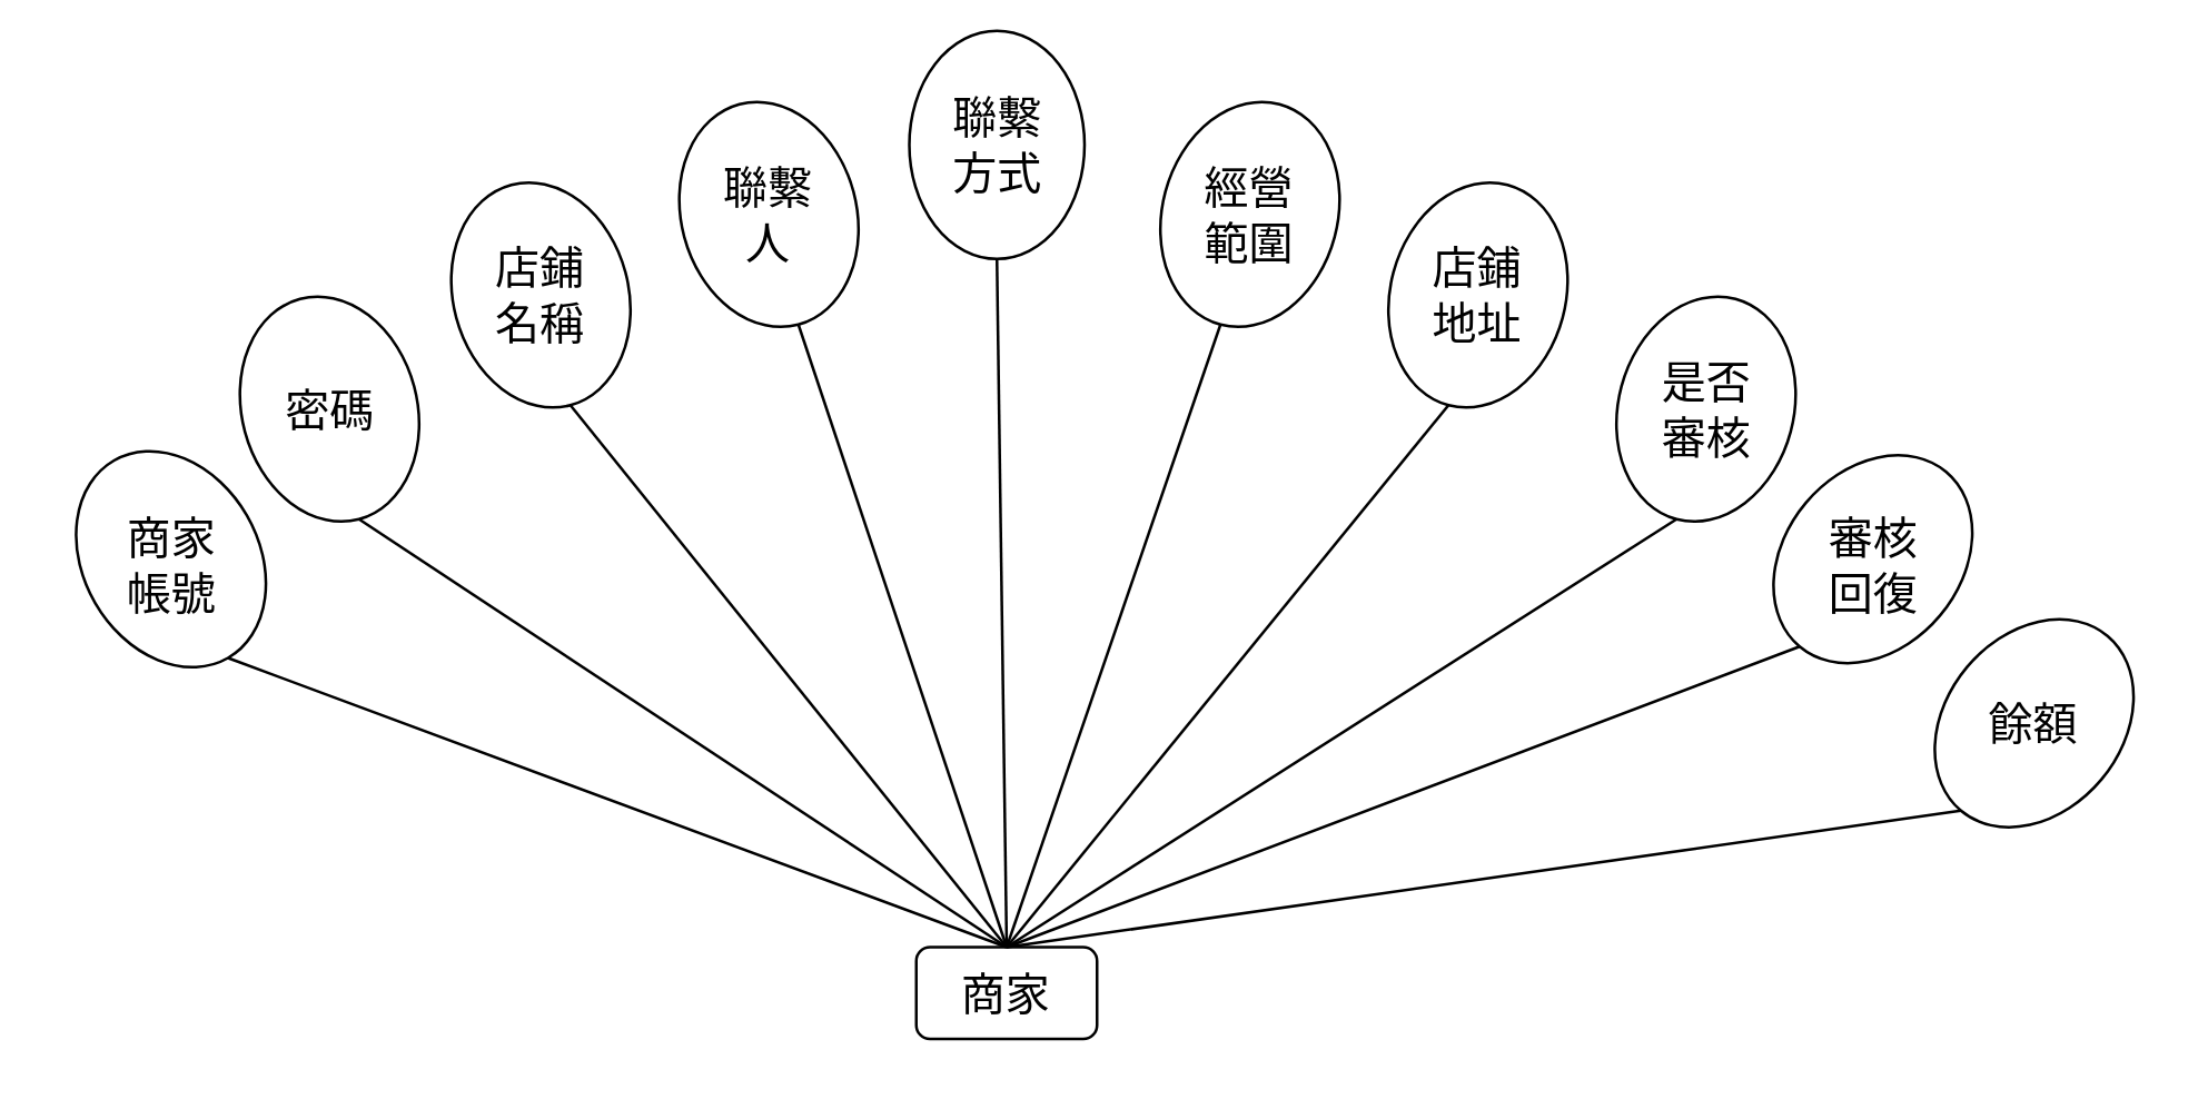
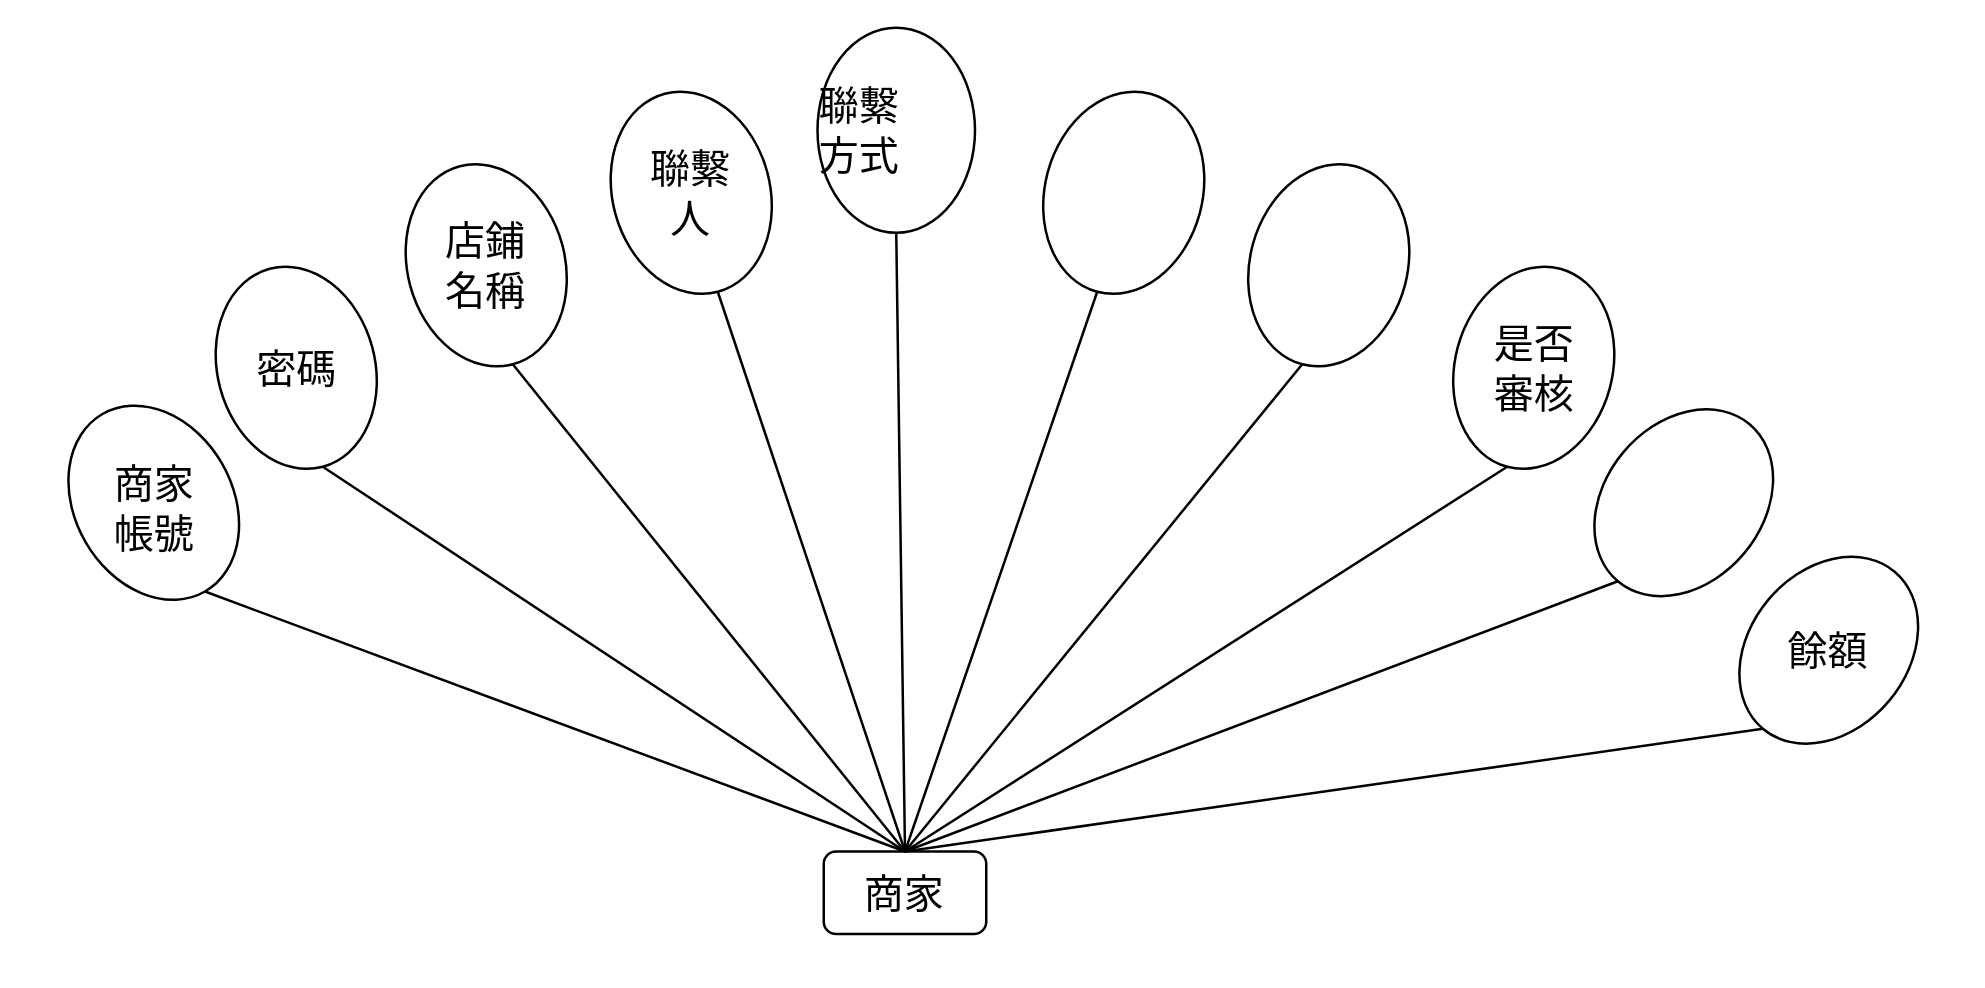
- <mxCell id="16" value="聯繫&lt;br&gt;方式" style="text;strokeColor=none;fillColor=none;html=1;align=center;verticalAlign=middle;whiteSpace=wrap;rounded=0;fontSize=16;" vertex="1" parent="1"><mxGeometry x="339.5" y="33.5" width="37" height="36" as="geometry" /></mxCell>
+ <mxCell id="16" value="聯繫&lt;br&gt;方式" style="text;strokeColor=none;fillColor=none;html=1;align=center;verticalAlign=middle;whiteSpace=wrap;rounded=0;fontSize=16;" vertex="1" parent="1"><mxGeometry x="324.5" y="33.5" width="37" height="36" as="geometry" /></mxCell>
- <mxCell id="17" value="經營&lt;br&gt;範圍" style="text;strokeColor=none;fillColor=none;html=1;align=center;verticalAlign=middle;whiteSpace=wrap;rounded=0;fontSize=16;" vertex="1" parent="1"><mxGeometry x="429" y="59" width="40" height="35" as="geometry" /></mxCell>
- <mxCell id="18" value="店鋪&lt;br&gt;地址" style="text;strokeColor=none;fillColor=none;html=1;align=center;verticalAlign=middle;whiteSpace=wrap;rounded=0;fontSize=16;" vertex="1" parent="1"><mxGeometry x="508" y="85.5" width="46" height="40" as="geometry" /></mxCell>
- <mxCell id="20" value="審核&lt;br&gt;回復" style="text;strokeColor=none;fillColor=none;html=1;align=center;verticalAlign=middle;whiteSpace=wrap;rounded=0;fontSize=16;" vertex="1" parent="1"><mxGeometry x="652.5" y="183.5" width="41" height="39" as="geometry" /></mxCell>
